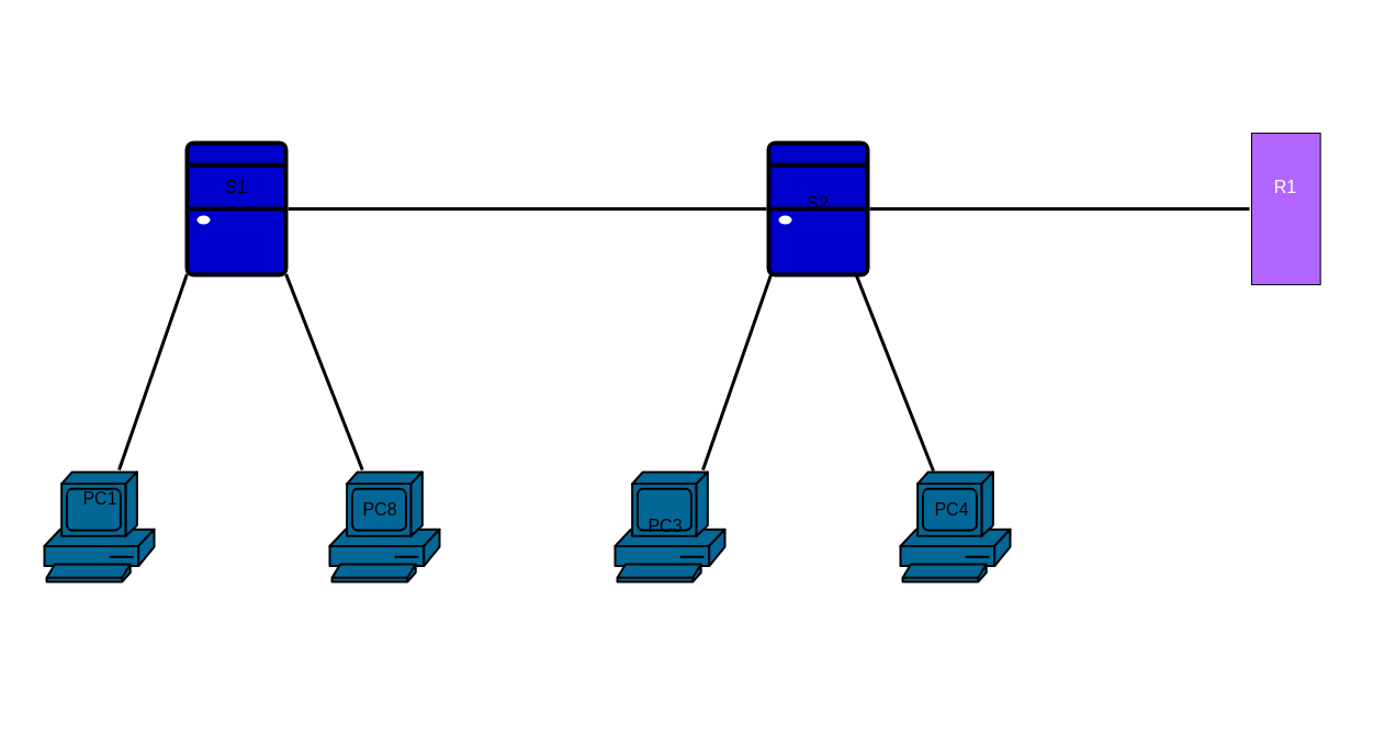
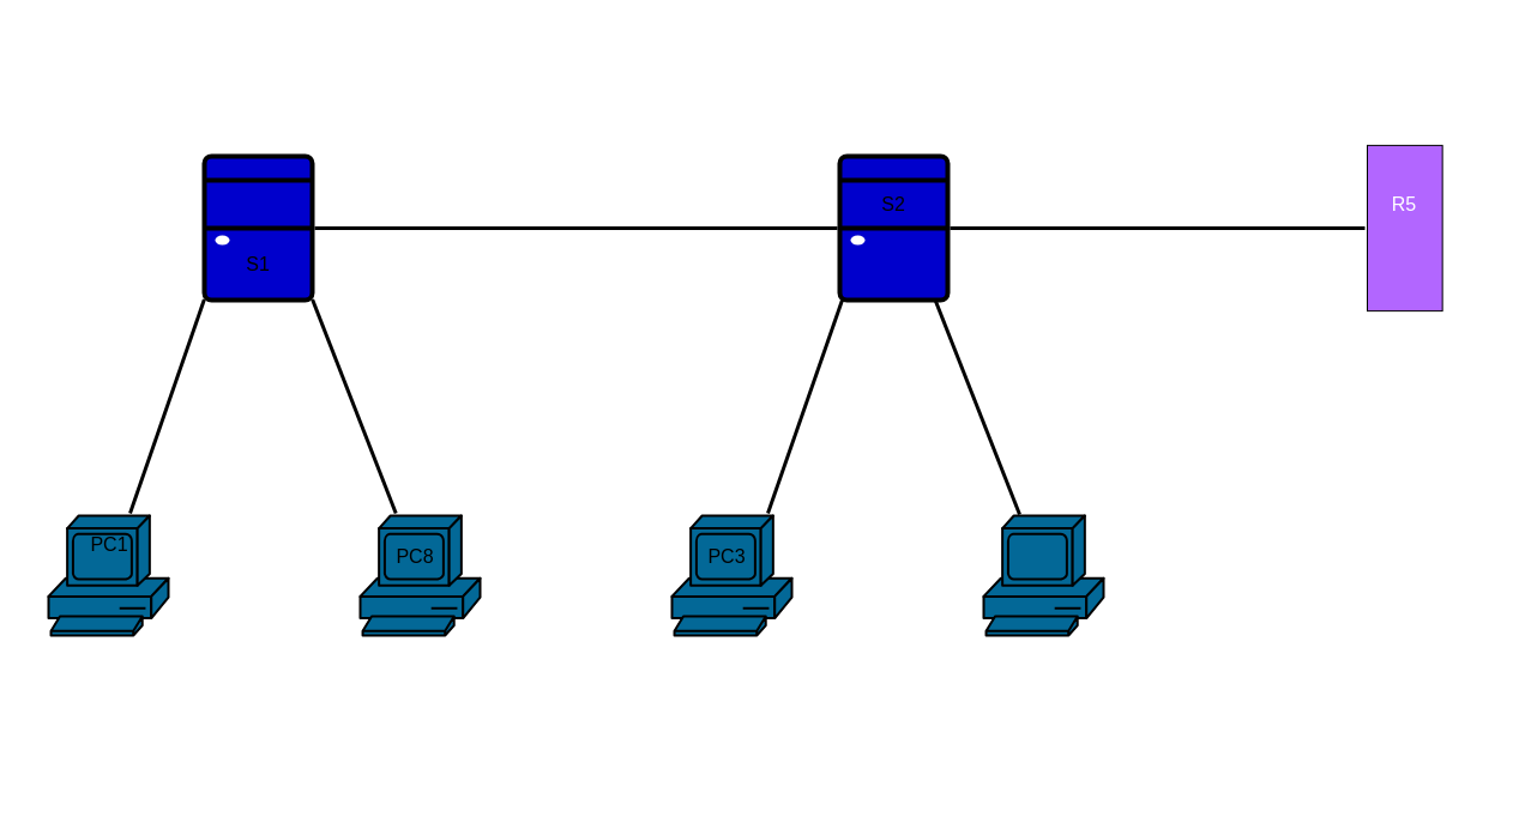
- <mxCell id="19" value="&lt;font style=&quot;font-size: 16px;&quot;&gt;S1&lt;/font&gt;" style="text;html=1;align=center;verticalAlign=middle;whiteSpace=wrap;rounded=0;" vertex="1" parent="1"><mxGeometry x="175" y="150" width="80" height="40" as="geometry" /></mxCell>
+ <mxCell id="19" value="&lt;font style=&quot;font-size: 16px;&quot;&gt;S1&lt;/font&gt;" style="text;html=1;align=center;verticalAlign=middle;whiteSpace=wrap;rounded=0;" vertex="1" parent="1"><mxGeometry x="175" y="200" width="80" height="40" as="geometry" /></mxCell>
- <mxCell id="22" value="&lt;font style=&quot;font-size: 16px; color: rgb(255, 255, 255);&quot;&gt;R1&lt;/font&gt;" style="text;html=1;align=center;verticalAlign=middle;whiteSpace=wrap;rounded=0;" vertex="1" parent="1"><mxGeometry x="1131.32" y="150" width="80" height="40" as="geometry" /></mxCell>
+ <mxCell id="22" value="&lt;font style=&quot;font-size: 16px; color: rgb(255, 255, 255);&quot;&gt;R5&lt;/font&gt;" style="text;html=1;align=center;verticalAlign=middle;whiteSpace=wrap;rounded=0;" vertex="1" parent="1"><mxGeometry x="1131.32" y="150" width="80" height="40" as="geometry" /></mxCell>
- <mxCell id="20" value="&lt;span style=&quot;font-size: 16px;&quot;&gt;S2&lt;/span&gt;" style="text;html=1;align=center;verticalAlign=middle;whiteSpace=wrap;rounded=0;" vertex="1" parent="1"><mxGeometry x="705" y="165" width="80" height="40" as="geometry" /></mxCell>
+ <mxCell id="20" value="&lt;span style=&quot;font-size: 16px;&quot;&gt;S2&lt;/span&gt;" style="text;html=1;align=center;verticalAlign=middle;whiteSpace=wrap;rounded=0;" vertex="1" parent="1"><mxGeometry x="705" y="150" width="80" height="40" as="geometry" /></mxCell>
- <mxCell id="18" value="&lt;font style=&quot;font-size: 16px;&quot;&gt;PC4&lt;/font&gt;" style="text;html=1;align=center;verticalAlign=middle;whiteSpace=wrap;rounded=0;" vertex="1" parent="1"><mxGeometry x="827" y="444" width="80" height="40" as="geometry" /></mxCell>
- <mxCell id="17" value="&lt;font style=&quot;font-size: 16px;&quot;&gt;PC3&lt;/font&gt;" style="text;html=1;align=center;verticalAlign=middle;whiteSpace=wrap;rounded=0;" vertex="1" parent="1"><mxGeometry x="566" y="459" width="80" height="40" as="geometry" /></mxCell>
+ <mxCell id="17" value="&lt;font style=&quot;font-size: 16px;&quot;&gt;PC3&lt;/font&gt;" style="text;html=1;align=center;verticalAlign=middle;whiteSpace=wrap;rounded=0;" vertex="1" parent="1"><mxGeometry x="566" y="444" width="80" height="40" as="geometry" /></mxCell>
